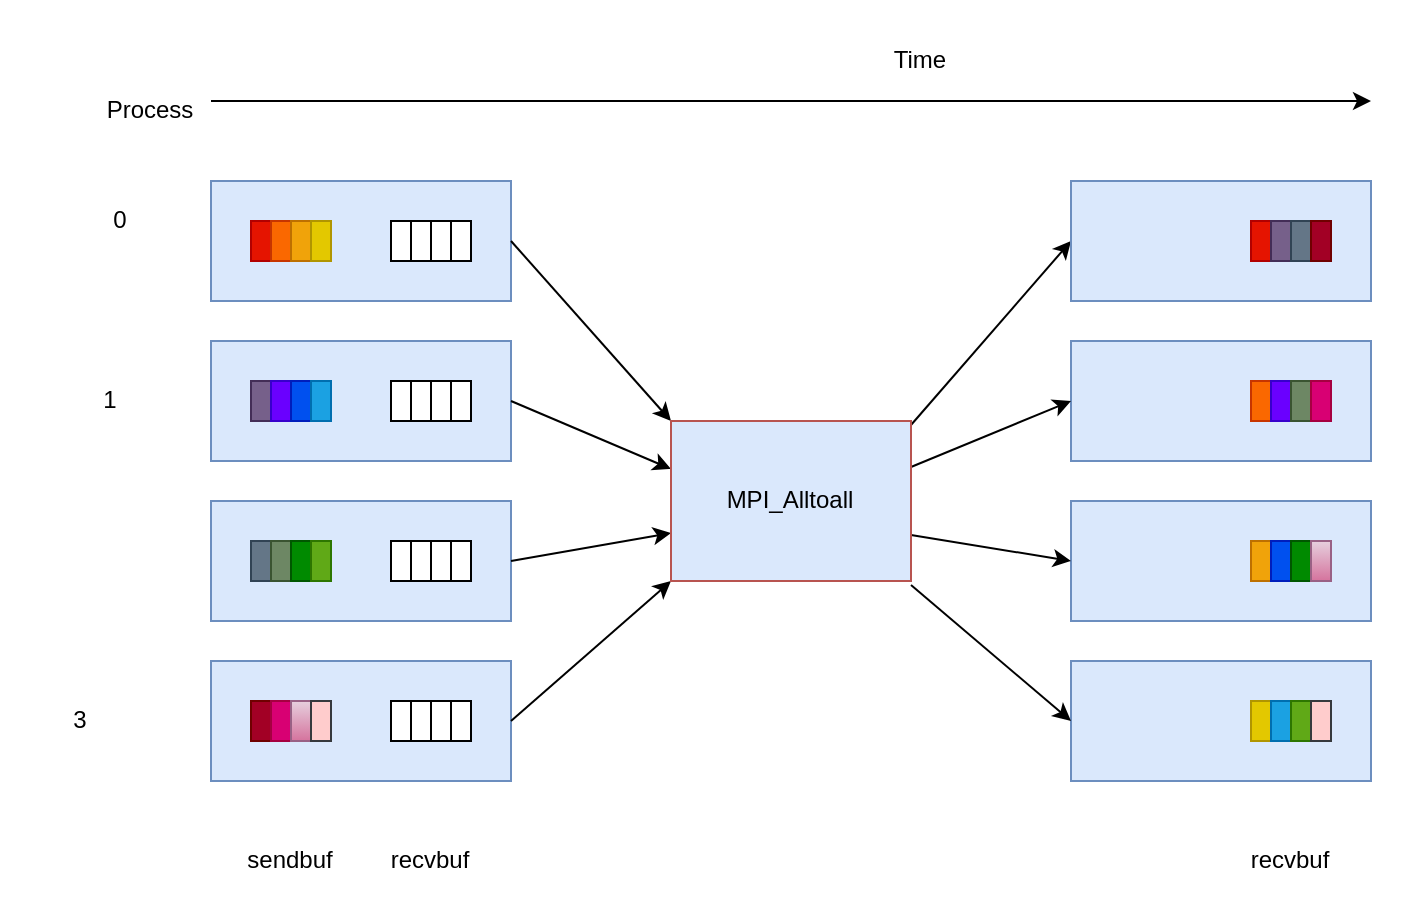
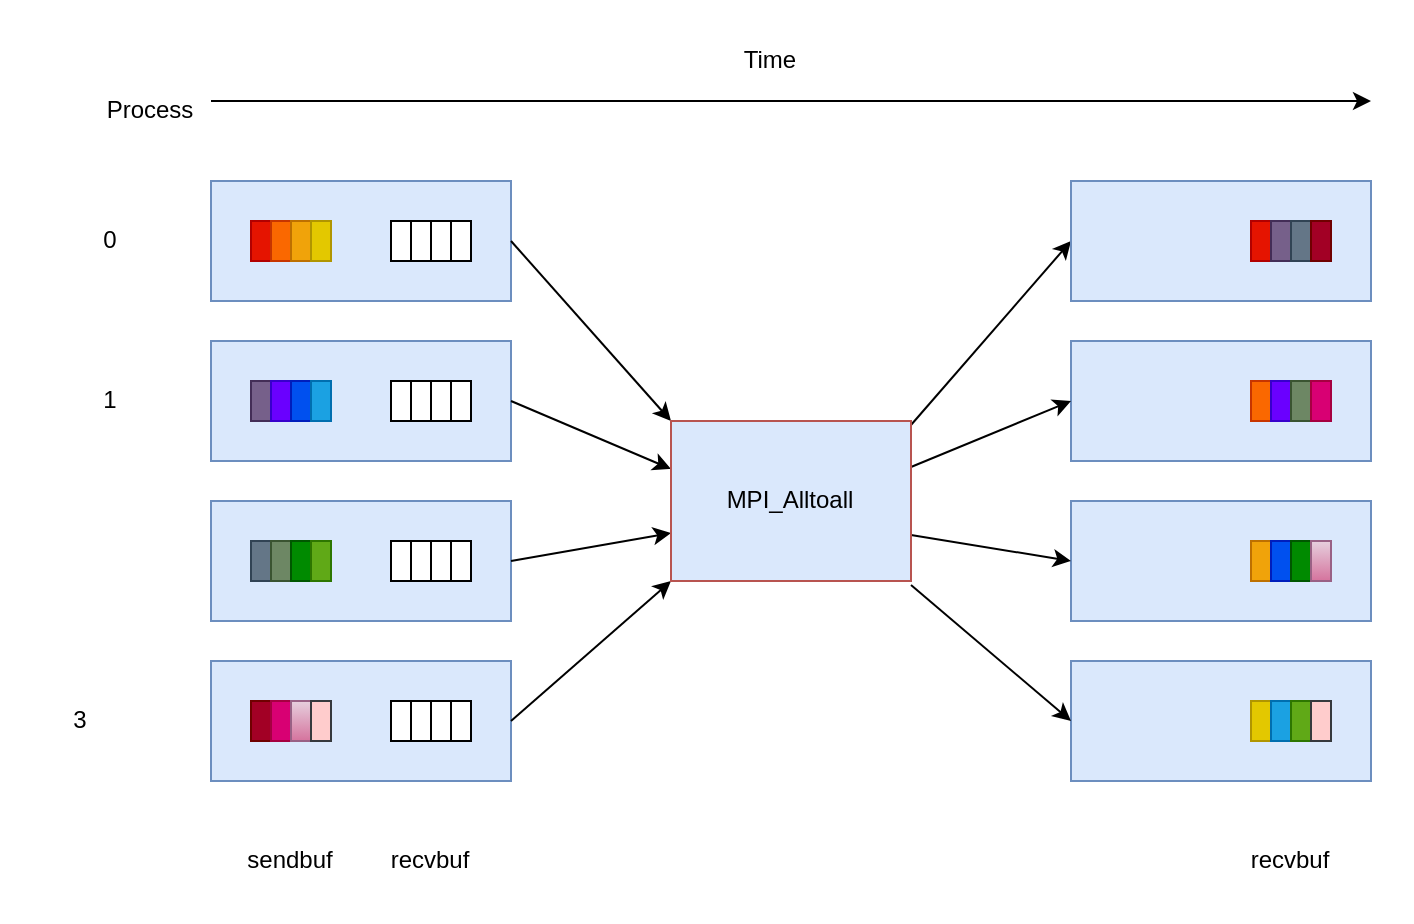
- <mxCell id="7" value="Time" style="text;html=1;strokeColor=none;fillColor=none;align=center;verticalAlign=middle;whiteSpace=wrap;rounded=0;" parent="1" vertex="1"><mxGeometry x="440" y="20" width="40" height="20" as="geometry" /></mxCell>
+ <mxCell id="7" value="Time" style="text;html=1;strokeColor=none;fillColor=none;align=center;verticalAlign=middle;whiteSpace=wrap;rounded=0;" parent="1" vertex="1"><mxGeometry x="365" y="20" width="40" height="20" as="geometry" /></mxCell>
- <mxCell id="12" value="0" style="text;html=1;strokeColor=none;fillColor=none;align=center;verticalAlign=middle;whiteSpace=wrap;rounded=0;" parent="1" vertex="1"><mxGeometry x="40" y="100" width="40" height="20" as="geometry" /></mxCell>
+ <mxCell id="12" value="0" style="text;html=1;strokeColor=none;fillColor=none;align=center;verticalAlign=middle;whiteSpace=wrap;rounded=0;" parent="1" vertex="1"><mxGeometry x="35" y="110" width="40" height="20" as="geometry" /></mxCell>
